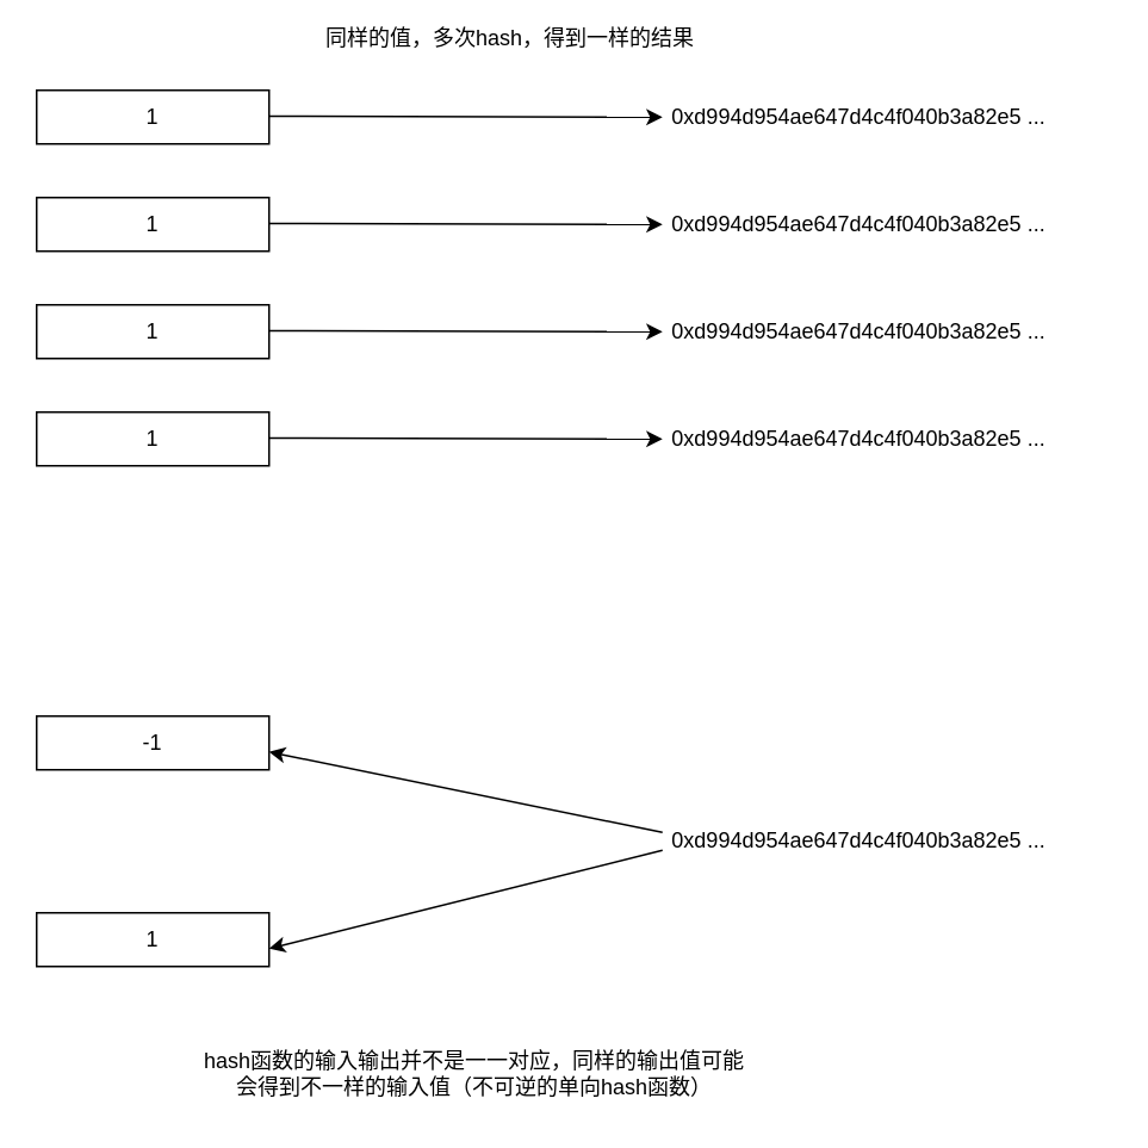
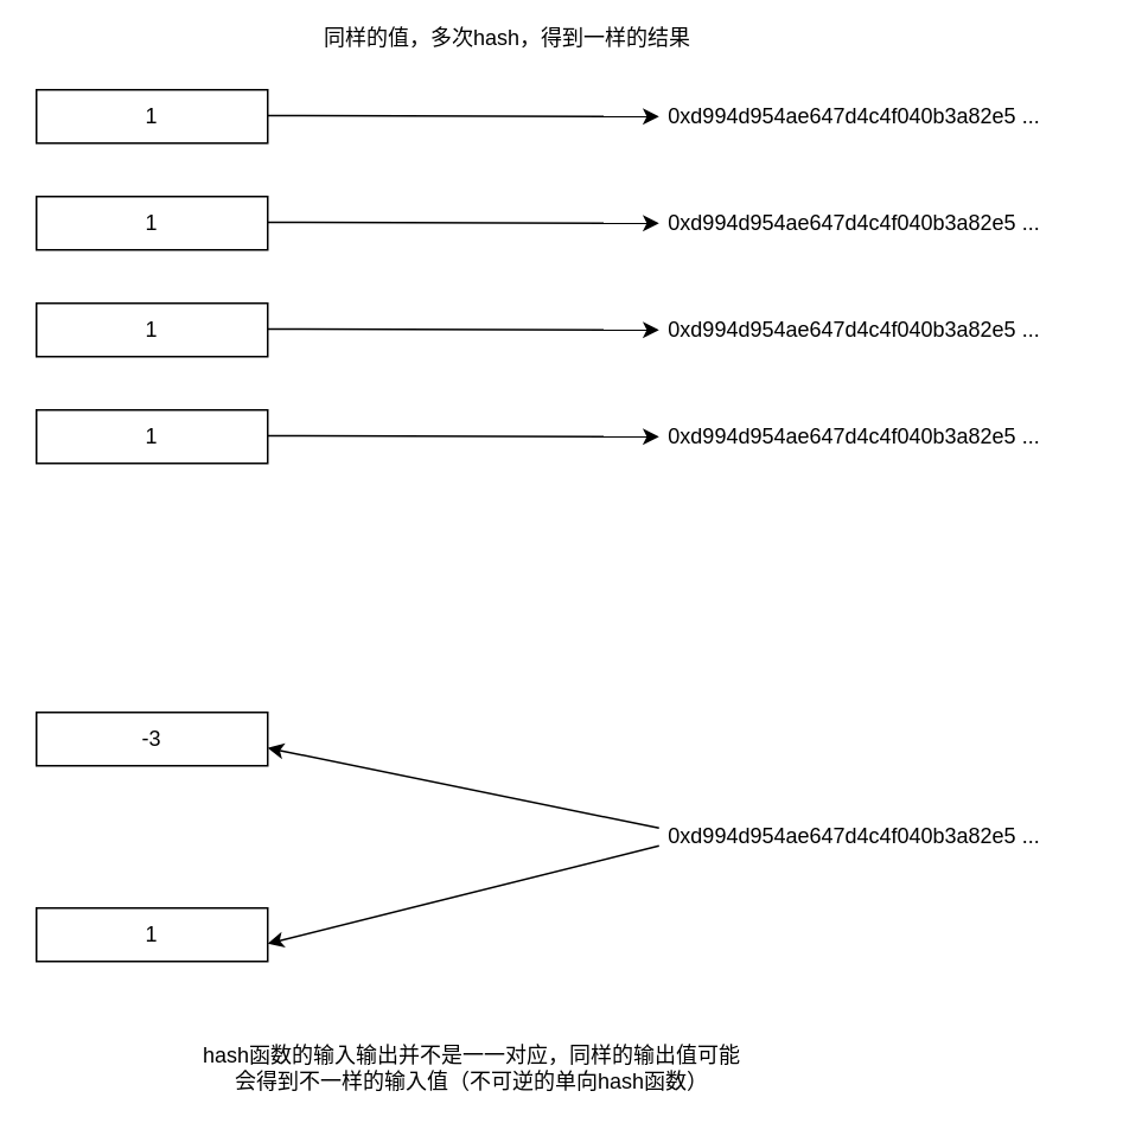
- <mxCell id="16" value="-1" style="rounded=0;whiteSpace=wrap;html=1;" vertex="1" parent="1"><mxGeometry x="20" y="400" width="130" height="30" as="geometry" /></mxCell>
+ <mxCell id="16" value="-3" style="rounded=0;whiteSpace=wrap;html=1;" vertex="1" parent="1"><mxGeometry x="20" y="400" width="130" height="30" as="geometry" /></mxCell>
